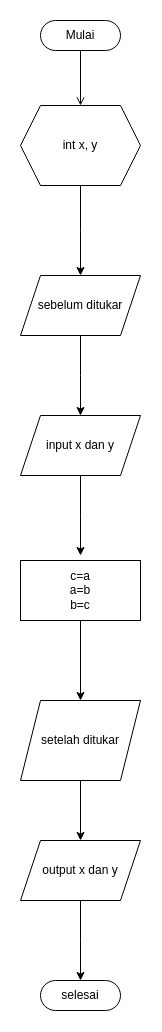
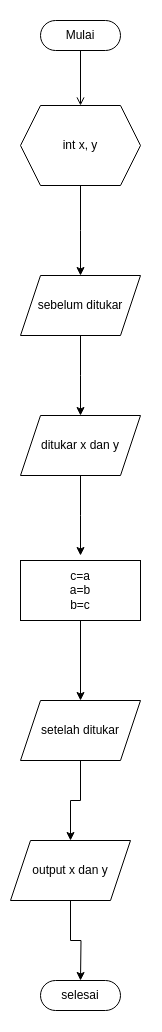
- <mxCell id="9" value="input x dan y" style="shape=parallelogram;perimeter=parallelogramPerimeter;whiteSpace=wrap;html=1;fixedSize=1;dashed=0;" vertex="1" parent="1"><mxGeometry x="20" y="415" width="120" height="60" as="geometry" /></mxCell>
+ <mxCell id="9" value="ditukar x dan y" style="shape=parallelogram;perimeter=parallelogramPerimeter;whiteSpace=wrap;html=1;fixedSize=1;dashed=0;" vertex="1" parent="1"><mxGeometry x="20" y="415" width="120" height="60" as="geometry" /></mxCell>
- <mxCell id="13" value="setelah ditukar" style="shape=parallelogram;perimeter=parallelogramPerimeter;whiteSpace=wrap;html=1;fixedSize=1;dashed=0;" vertex="1" parent="1"><mxGeometry x="20" y="700" width="120" height="80" as="geometry" /></mxCell>
+ <mxCell id="13" value="setelah ditukar" style="shape=parallelogram;perimeter=parallelogramPerimeter;whiteSpace=wrap;html=1;fixedSize=1;dashed=0;" vertex="1" parent="1"><mxGeometry x="20" y="700" width="120" height="60" as="geometry" /></mxCell>
- <mxCell id="15" value="output x dan y" style="shape=parallelogram;perimeter=parallelogramPerimeter;whiteSpace=wrap;html=1;fixedSize=1;dashed=0;" vertex="1" parent="1"><mxGeometry x="20" y="840" width="120" height="60" as="geometry" /></mxCell>
+ <mxCell id="15" value="output x dan y" style="shape=parallelogram;perimeter=parallelogramPerimeter;whiteSpace=wrap;html=1;fixedSize=1;dashed=0;" vertex="1" parent="1"><mxGeometry x="10" y="840" width="120" height="60" as="geometry" /></mxCell>
